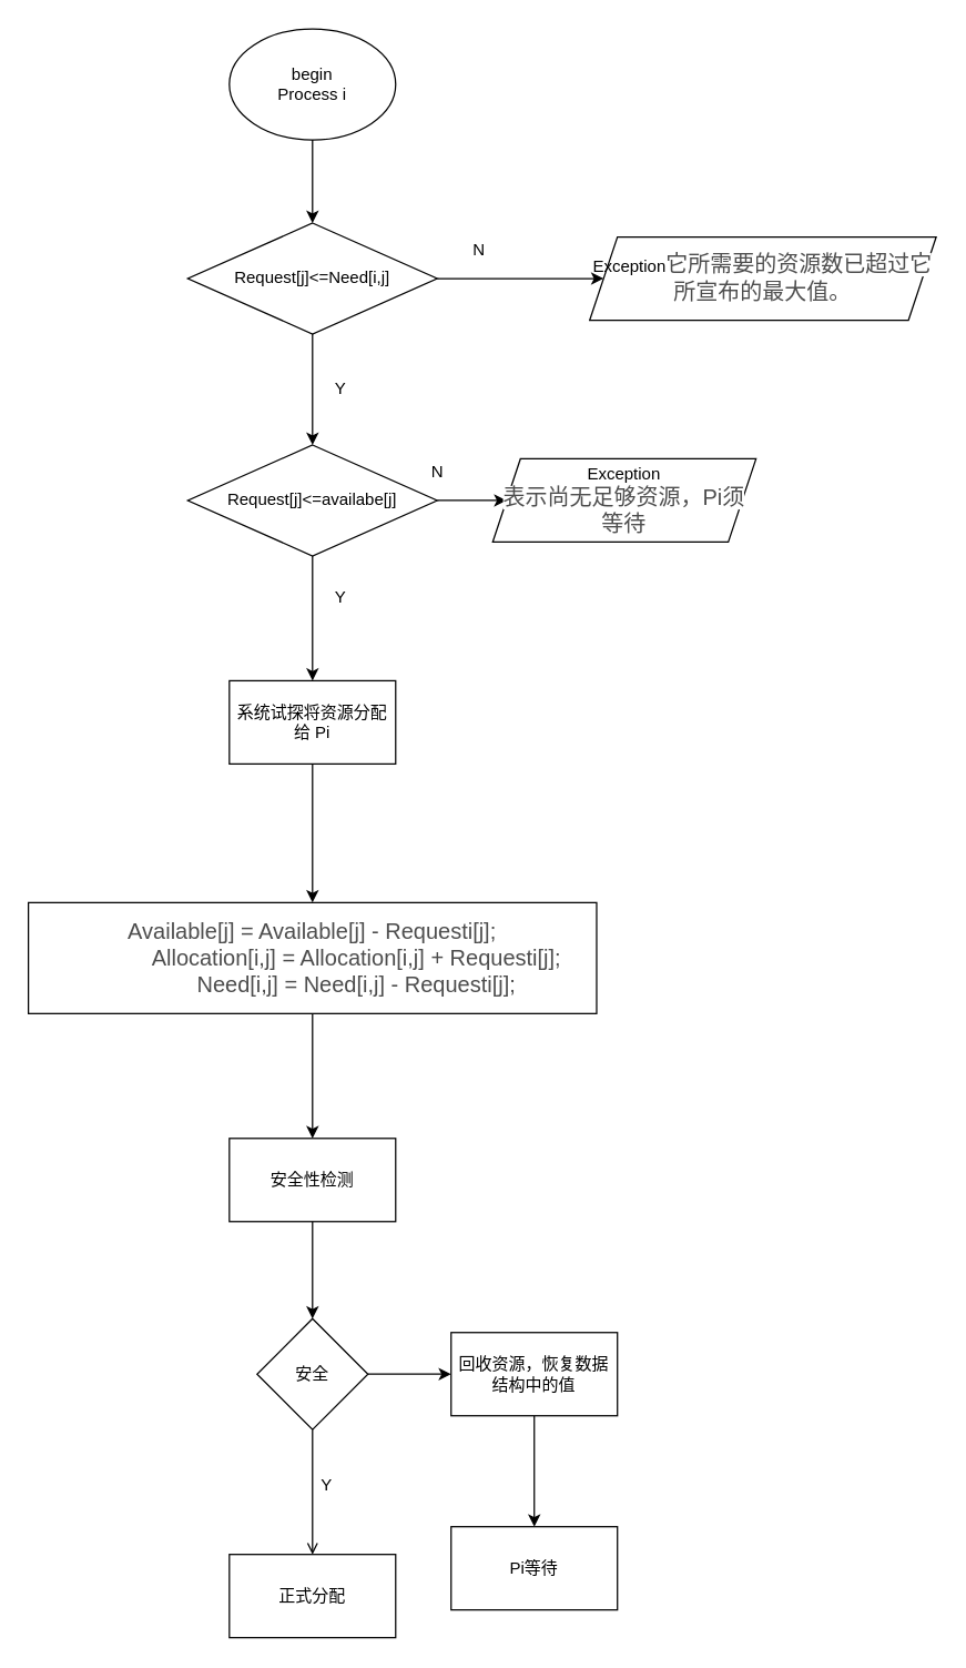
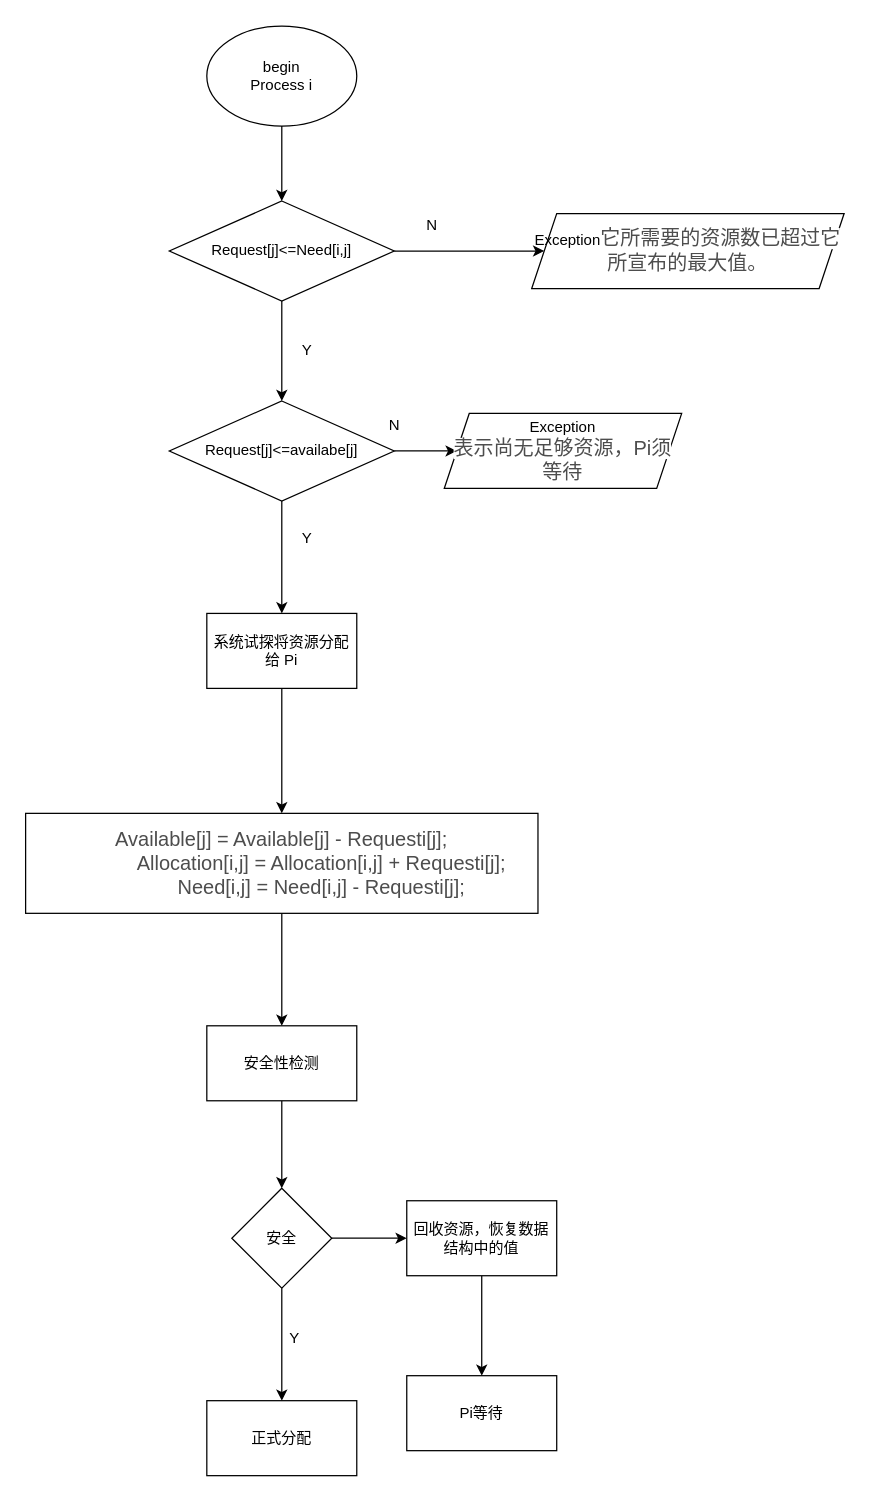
- <mxCell id="22" value="" style="edgeStyle=orthogonalEdgeStyle;rounded=0;orthogonalLoop=1;jettySize=auto;html=1;endArrow=open;" edge="1" parent="1" source="24" target="25"><mxGeometry relative="1" as="geometry" /></mxCell>
+ <mxCell id="22" value="" style="edgeStyle=orthogonalEdgeStyle;rounded=0;orthogonalLoop=1;jettySize=auto;html=1;" edge="1" parent="1" source="24" target="25"><mxGeometry relative="1" as="geometry" /></mxCell>
